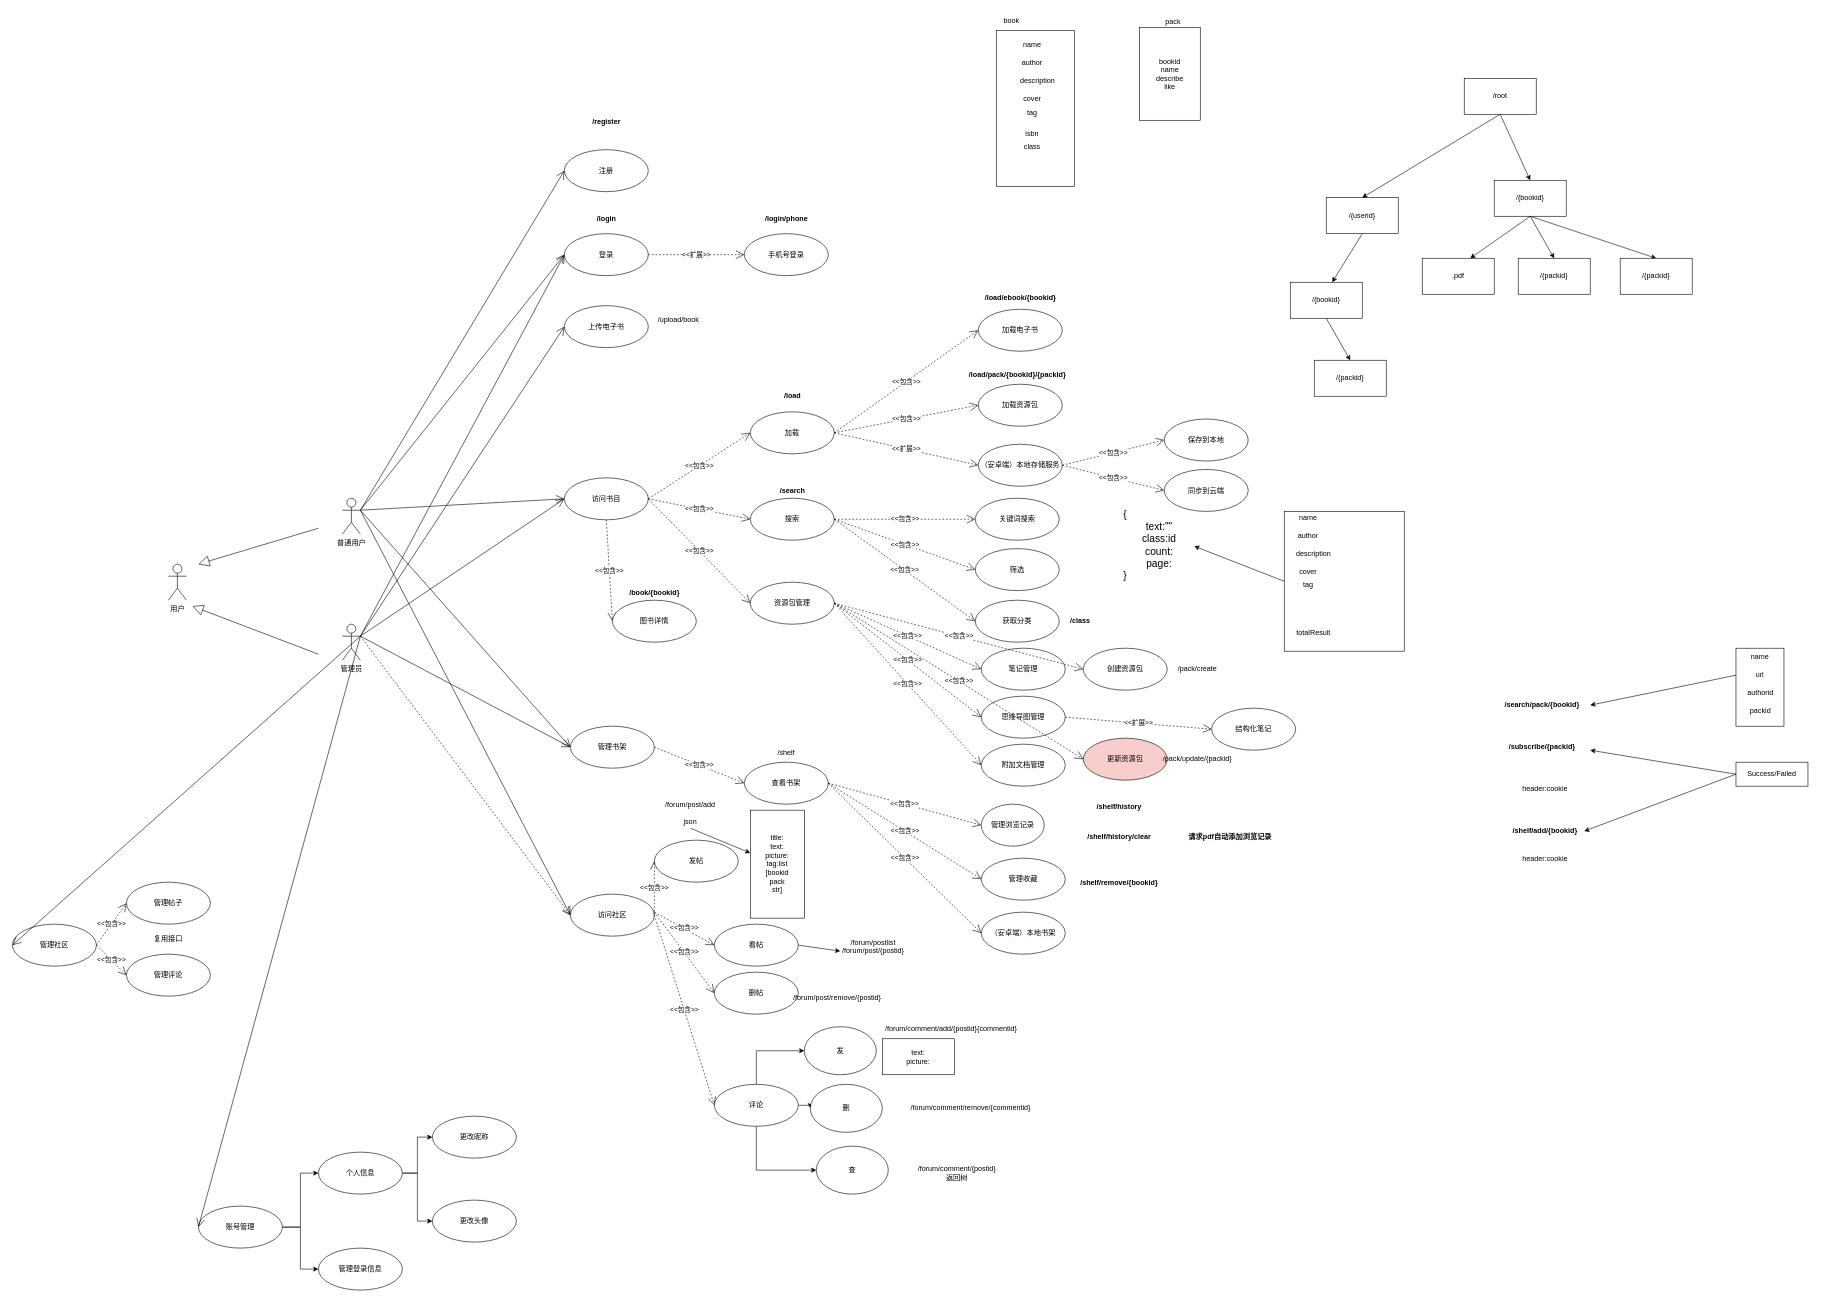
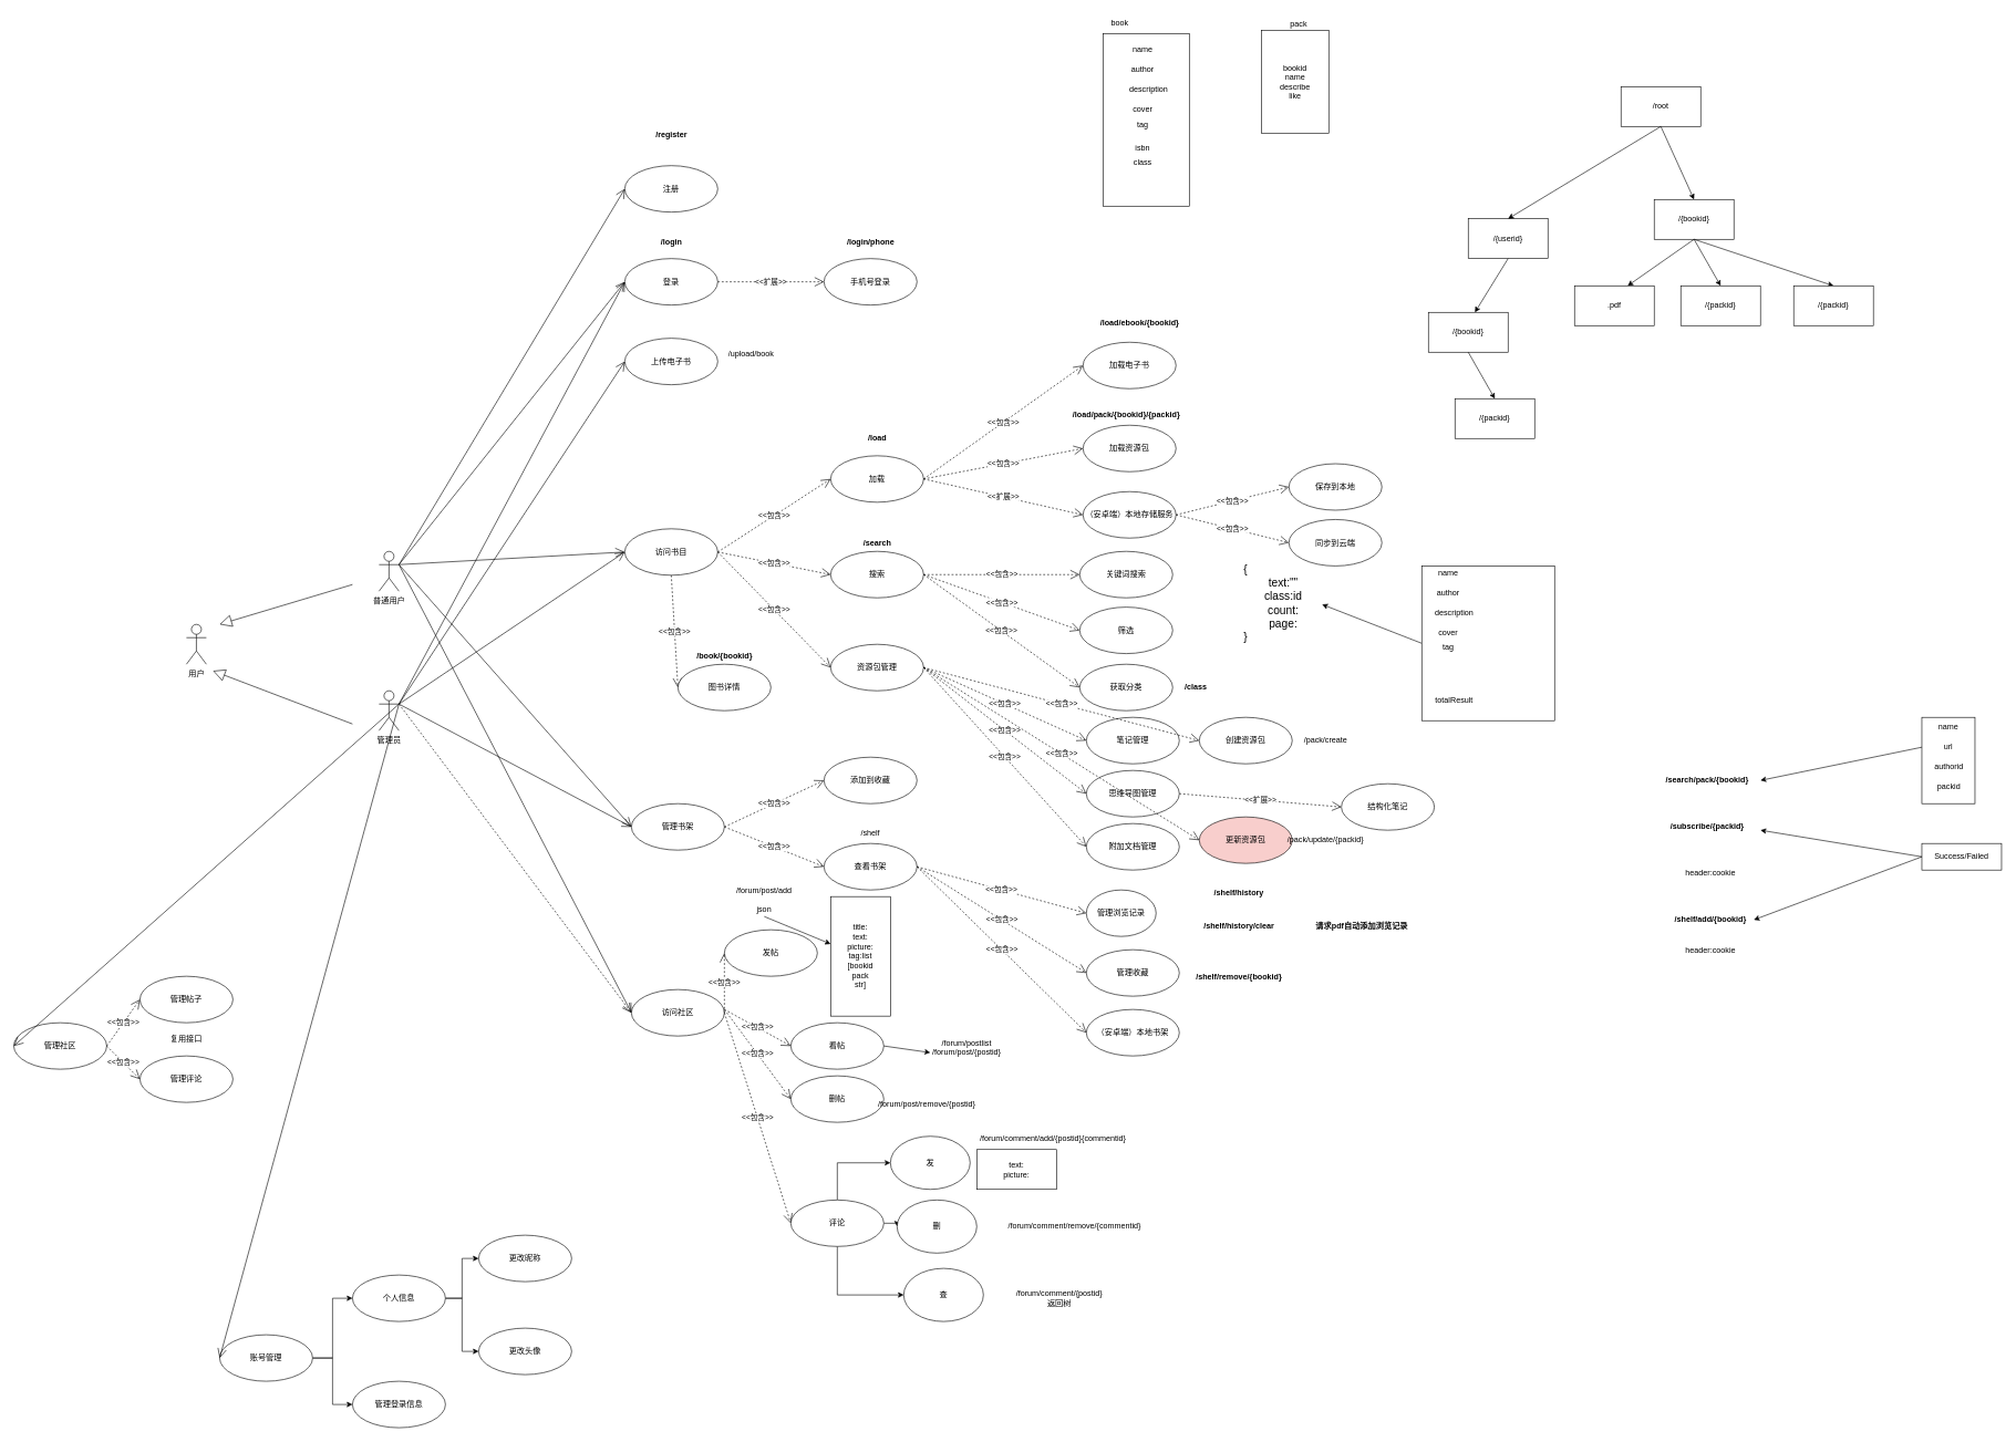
- <mxCell id="85" value="/load/ebook/{bookid}" style="text;align=center;fontStyle=1;verticalAlign=middle;spacingLeft=3;spacingRight=3;strokeColor=none;rotatable=0;points=[[0,0.5],[1,0.5]];portConstraint=eastwest;html=1;" parent="1" vertex="1"><mxGeometry x="1622.5" y="483" width="155" height="26" as="geometry" /></mxCell>
+ <mxCell id="85" value="/load/ebook/{bookid}" style="text;align=center;fontStyle=1;verticalAlign=middle;spacingLeft=3;spacingRight=3;strokeColor=none;rotatable=0;points=[[0,0.5],[1,0.5]];portConstraint=eastwest;html=1;" parent="1" vertex="1"><mxGeometry x="1637.5" y="473" width="155" height="26" as="geometry" /></mxCell>
+ <mxCell id="33" value="添加到收藏" style="ellipse;whiteSpace=wrap;html=1;" parent="1" vertex="1"><mxGeometry x="1240" y="1140" width="140" height="70" as="geometry" /></mxCell>
+ <mxCell id="34" value="&amp;lt;&amp;lt;包含&amp;gt;&amp;gt;" style="endArrow=open;endSize=12;dashed=1;html=1;rounded=0;entryX=0;entryY=0.5;entryDx=0;entryDy=0;exitX=1;exitY=0.5;exitDx=0;exitDy=0;" parent="1" source="12" target="33" edge="1"><mxGeometry width="160" relative="1" as="geometry"><mxPoint x="990" y="1330" as="sourcePoint" /><mxPoint x="1150" y="1330" as="targetPoint" /></mxGeometry></mxCell>
